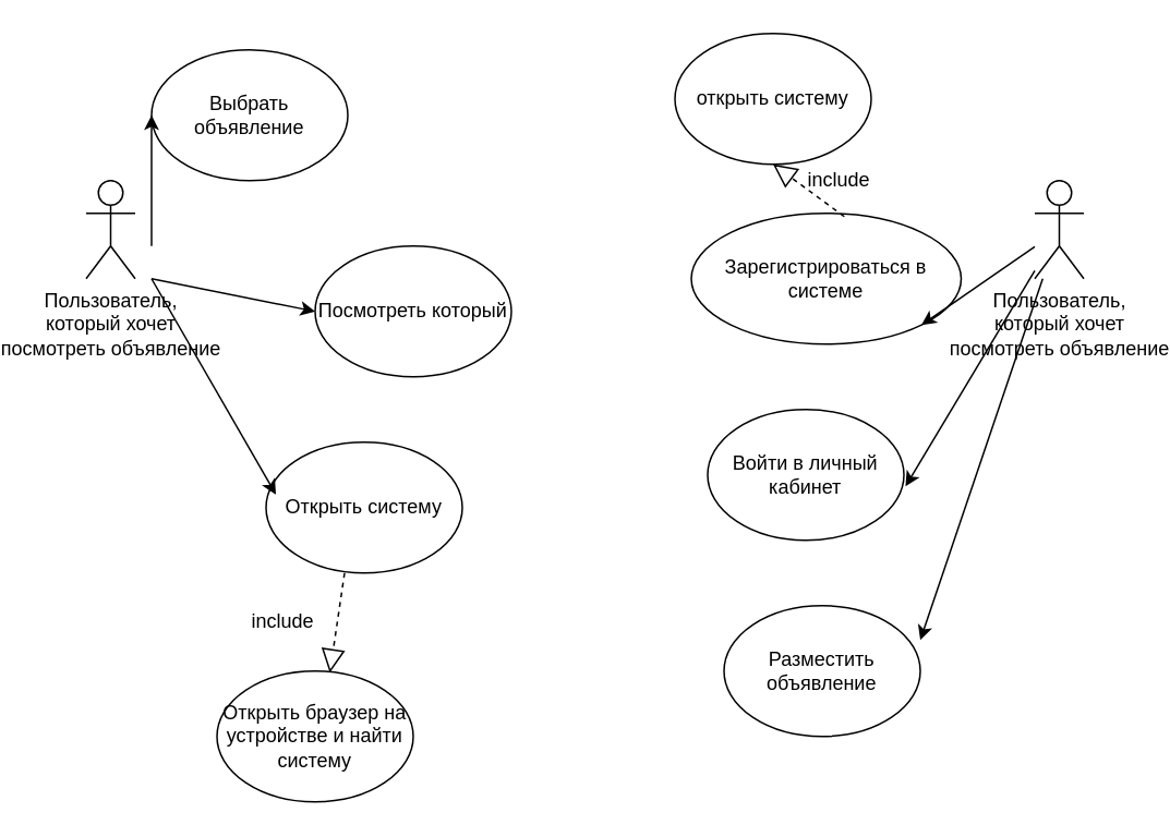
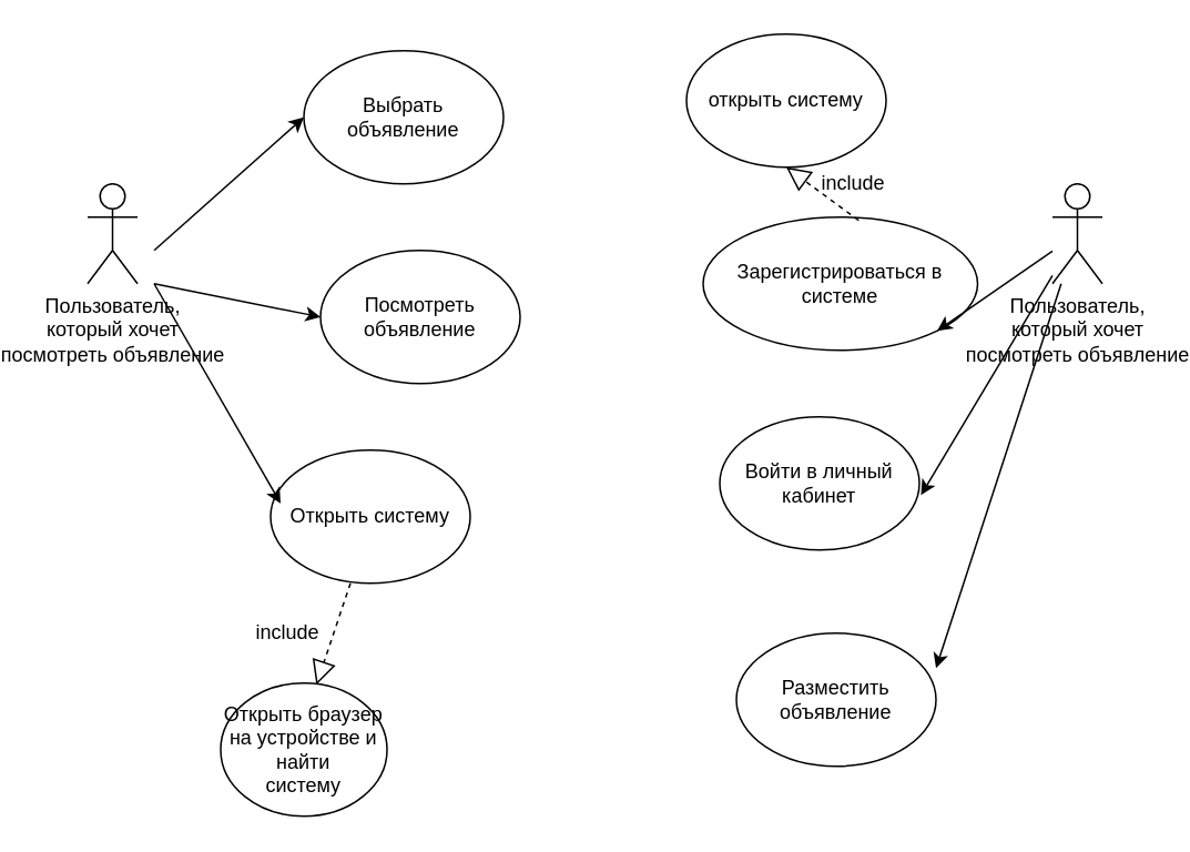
- <mxCell id="6" value="Выбрать объявление" style="ellipse;whiteSpace=wrap;html=1;" vertex="1" parent="1"><mxGeometry x="60" y="30" width="120" height="80" as="geometry" /></mxCell>
+ <mxCell id="6" value="Выбрать объявление" style="ellipse;whiteSpace=wrap;html=1;" vertex="1" parent="1"><mxGeometry x="150" y="30" width="120" height="80" as="geometry" /></mxCell>
- <mxCell id="5" value="Посмотреть который" style="ellipse;whiteSpace=wrap;html=1;" vertex="1" parent="1"><mxGeometry x="160" y="150" width="120" height="80" as="geometry" /></mxCell>
+ <mxCell id="5" value="Посмотреть объявление" style="ellipse;whiteSpace=wrap;html=1;" vertex="1" parent="1"><mxGeometry x="160" y="150" width="120" height="80" as="geometry" /></mxCell>
- <mxCell id="17" value="Разместить объявление" style="ellipse;whiteSpace=wrap;html=1;" vertex="1" parent="1"><mxGeometry x="410" y="370" width="120" height="80" as="geometry" /></mxCell>
+ <mxCell id="17" value="Разместить объявление" style="ellipse;whiteSpace=wrap;html=1;" vertex="1" parent="1"><mxGeometry x="410" y="380" width="120" height="80" as="geometry" /></mxCell>
- <mxCell id="13" value="Открыть браузер на устройстве и найти&lt;br&gt;систему" style="ellipse;whiteSpace=wrap;html=1;" vertex="1" parent="1"><mxGeometry x="100" y="410" width="120" height="80" as="geometry" /></mxCell>
+ <mxCell id="13" value="Открыть браузер на устройстве и найти&lt;br&gt;систему" style="ellipse;whiteSpace=wrap;html=1;" vertex="1" parent="1"><mxGeometry x="100" y="410" width="100" height="80" as="geometry" /></mxCell>
